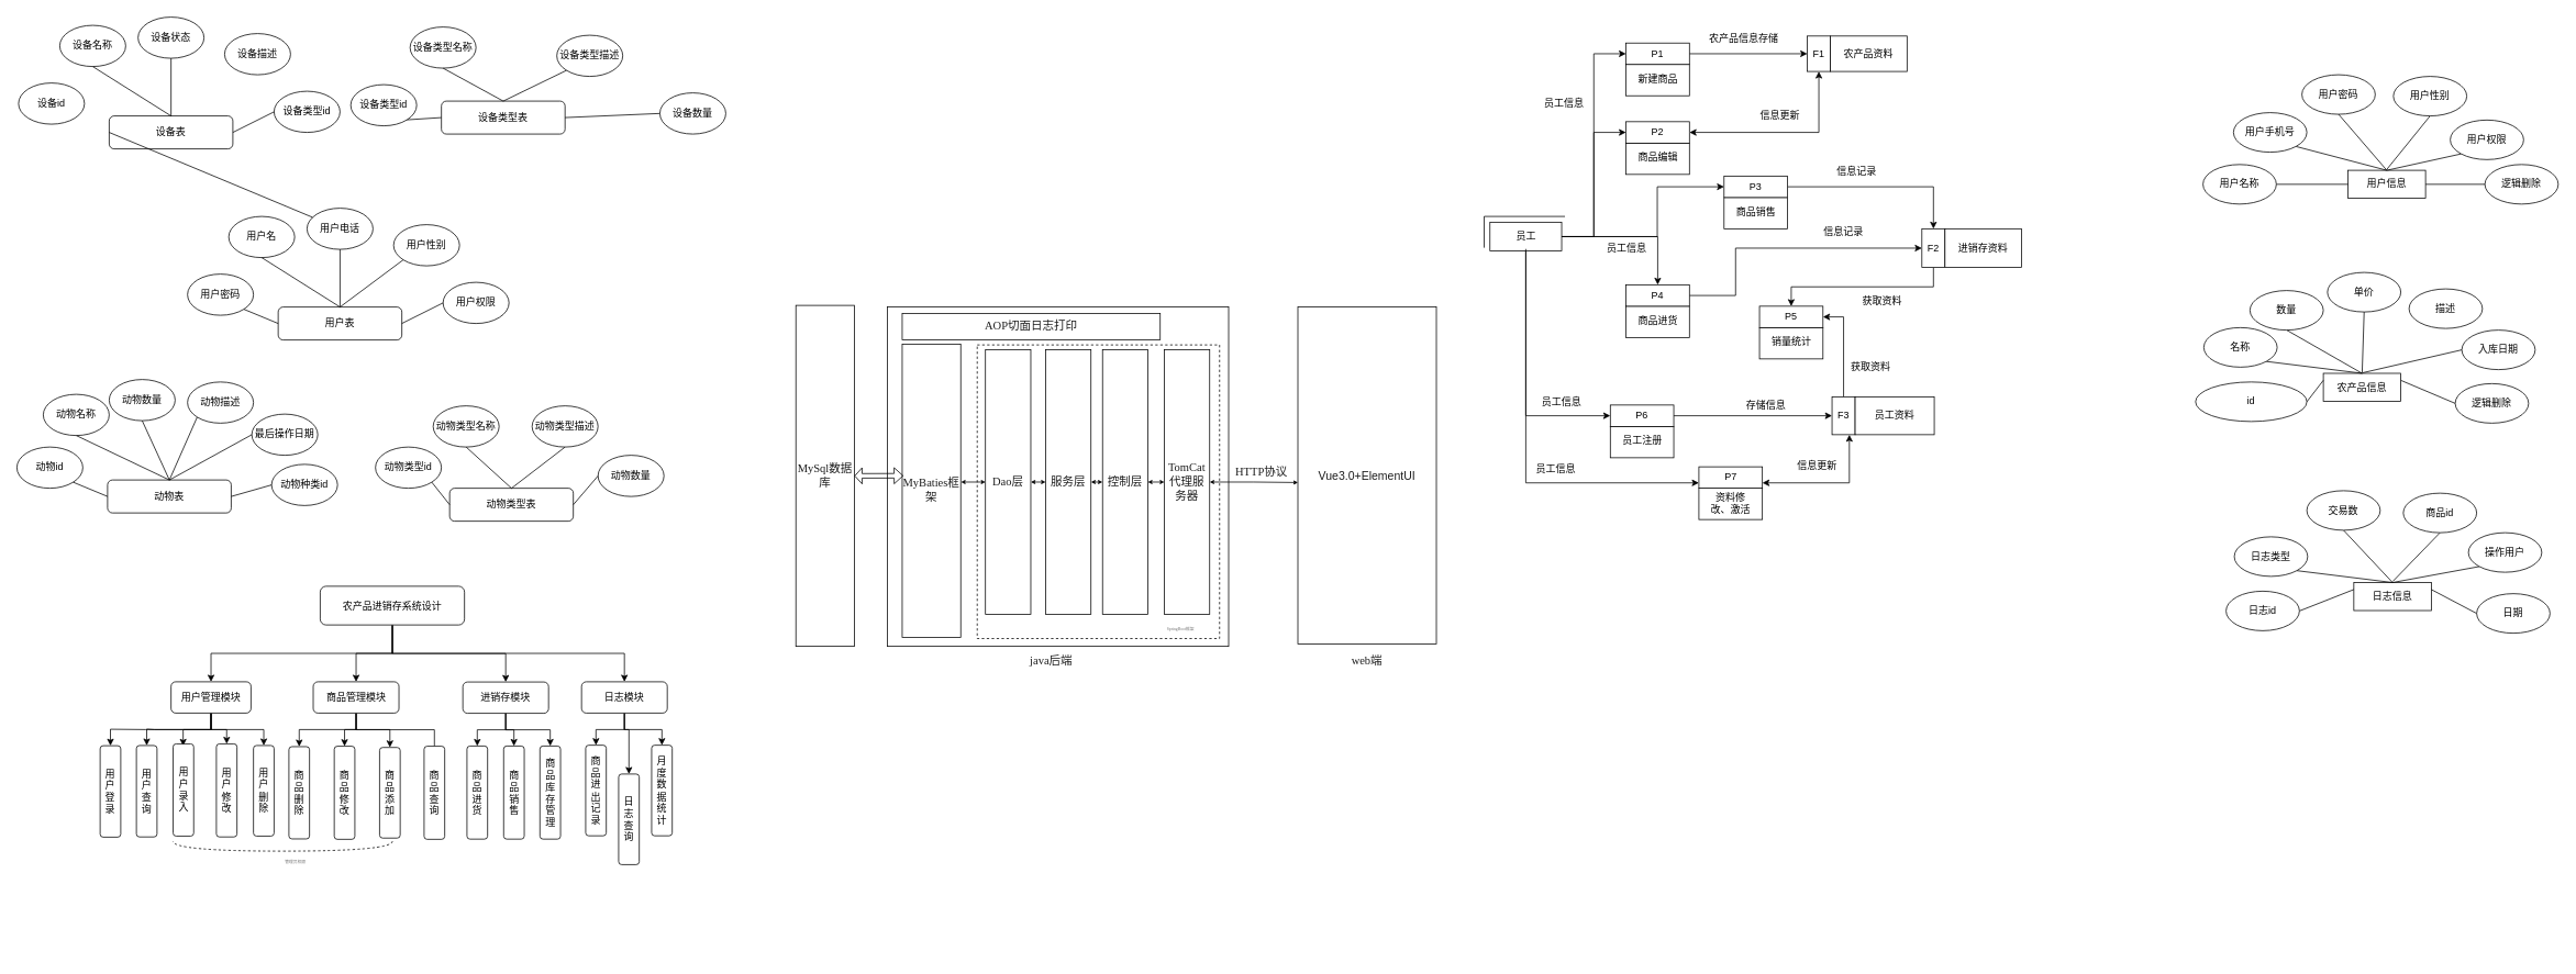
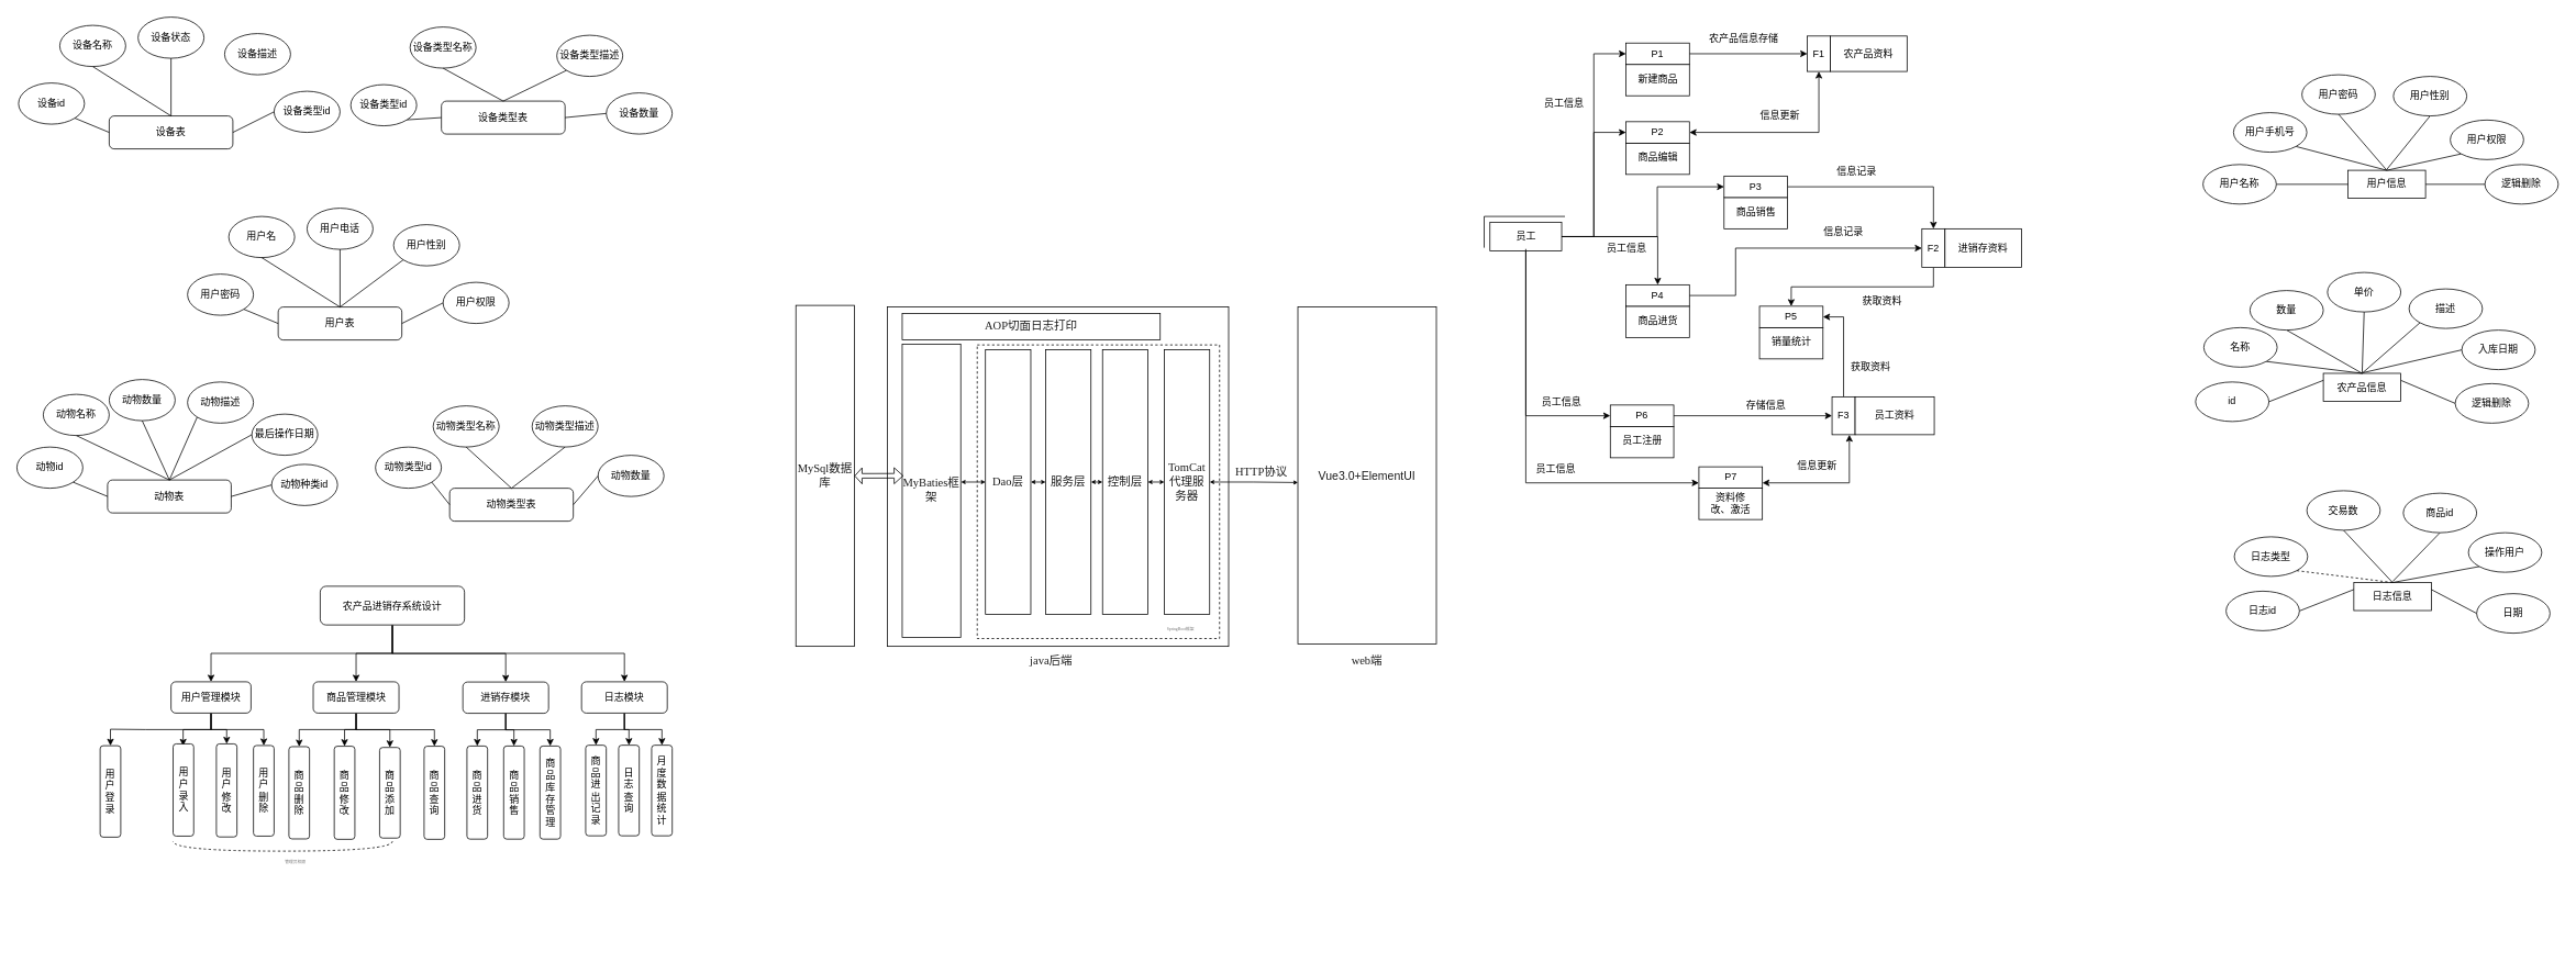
- <mxCell id="49" value="设备数量" style="ellipse;whiteSpace=wrap;html=1;" parent="1" vertex="1"><mxGeometry x="800" y="112" width="80" height="50" as="geometry" /></mxCell>
+ <mxCell id="49" value="设备数量" style="ellipse;whiteSpace=wrap;html=1;" parent="1" vertex="1"><mxGeometry x="735" y="112" width="80" height="50" as="geometry" /></mxCell>
- <mxCell id="19" value="" style="endArrow=none;html=1;rounded=0;exitX=0;exitY=0.5;exitDx=0;exitDy=0;" parent="1" source="13" target="4" edge="1"><mxGeometry width="50" height="50" relative="1" as="geometry"><mxPoint x="382" y="180" as="sourcePoint" /><mxPoint x="432" y="130" as="targetPoint" /></mxGeometry></mxCell>
+ <mxCell id="19" value="" style="endArrow=none;html=1;rounded=0;entryX=1;entryY=1;entryDx=0;entryDy=0;exitX=0;exitY=0.5;exitDx=0;exitDy=0;" parent="1" source="13" target="16" edge="1"><mxGeometry width="50" height="50" relative="1" as="geometry"><mxPoint x="382" y="180" as="sourcePoint" /><mxPoint x="432" y="130" as="targetPoint" /></mxGeometry></mxCell>
+ <mxCell id="198" style="edgeStyle=none;rounded=0;orthogonalLoop=1;jettySize=auto;html=1;exitX=0;exitY=1;exitDx=0;exitDy=0;entryX=0.5;entryY=0;entryDx=0;entryDy=0;startArrow=none;startFill=0;endArrow=none;endFill=0;" edge="1" parent="1" source="199" target="189"><mxGeometry relative="1" as="geometry" /></mxCell>
- <mxCell id="191" value="id" style="ellipse;whiteSpace=wrap;html=1;" vertex="1" parent="1"><mxGeometry x="2663" y="463" width="135" height="48" as="geometry" /></mxCell>
+ <mxCell id="191" value="id" style="ellipse;whiteSpace=wrap;html=1;" vertex="1" parent="1"><mxGeometry x="2663" y="463" width="89" height="48" as="geometry" /></mxCell>
- <mxCell id="206" style="rounded=0;orthogonalLoop=1;jettySize=auto;html=1;exitX=1;exitY=1;exitDx=0;exitDy=0;entryX=0.5;entryY=0;entryDx=0;entryDy=0;startArrow=none;startFill=0;endArrow=none;endFill=0;" edge="1" parent="1" source="207" target="203"><mxGeometry relative="1" as="geometry" /></mxCell>
+ <mxCell id="206" style="rounded=0;orthogonalLoop=1;jettySize=auto;html=1;exitX=1;exitY=1;exitDx=0;exitDy=0;entryX=0.5;entryY=0;entryDx=0;entryDy=0;startArrow=none;startFill=0;endArrow=none;endFill=0;dashed=1;" edge="1" parent="1" source="207" target="203"><mxGeometry relative="1" as="geometry" /></mxCell>
- <mxCell id="59" style="edgeStyle=orthogonalEdgeStyle;rounded=0;orthogonalLoop=1;jettySize=auto;html=1;exitX=0.5;exitY=1;exitDx=0;exitDy=0;entryX=0.5;entryY=0;entryDx=0;entryDy=0;" parent="1" source="64" target="75" edge="1"><mxGeometry relative="1" as="geometry" /></mxCell>
- <mxCell id="68" style="edgeStyle=orthogonalEdgeStyle;rounded=0;orthogonalLoop=1;jettySize=auto;html=1;exitX=0.5;exitY=1;exitDx=0;exitDy=0;endArrow=none;" parent="1" source="69" target="81" edge="1"><mxGeometry relative="1" as="geometry" /></mxCell>
+ <mxCell id="68" style="edgeStyle=orthogonalEdgeStyle;rounded=0;orthogonalLoop=1;jettySize=auto;html=1;exitX=0.5;exitY=1;exitDx=0;exitDy=0;" parent="1" source="69" target="81" edge="1"><mxGeometry relative="1" as="geometry" /></mxCell>
- <mxCell id="75" value="用户查询" style="rounded=1;whiteSpace=wrap;html=1;" parent="1" vertex="1"><mxGeometry x="165" y="904.38" width="25" height="111" as="geometry" /></mxCell>
- <mxCell id="83" value="日志查询" style="rounded=1;whiteSpace=wrap;html=1;" parent="1" vertex="1"><mxGeometry x="750" y="939" width="25" height="110" as="geometry" /></mxCell>
+ <mxCell id="83" value="日志查询" style="rounded=1;whiteSpace=wrap;html=1;" parent="1" vertex="1"><mxGeometry x="750" y="904" width="25" height="110" as="geometry" /></mxCell>
